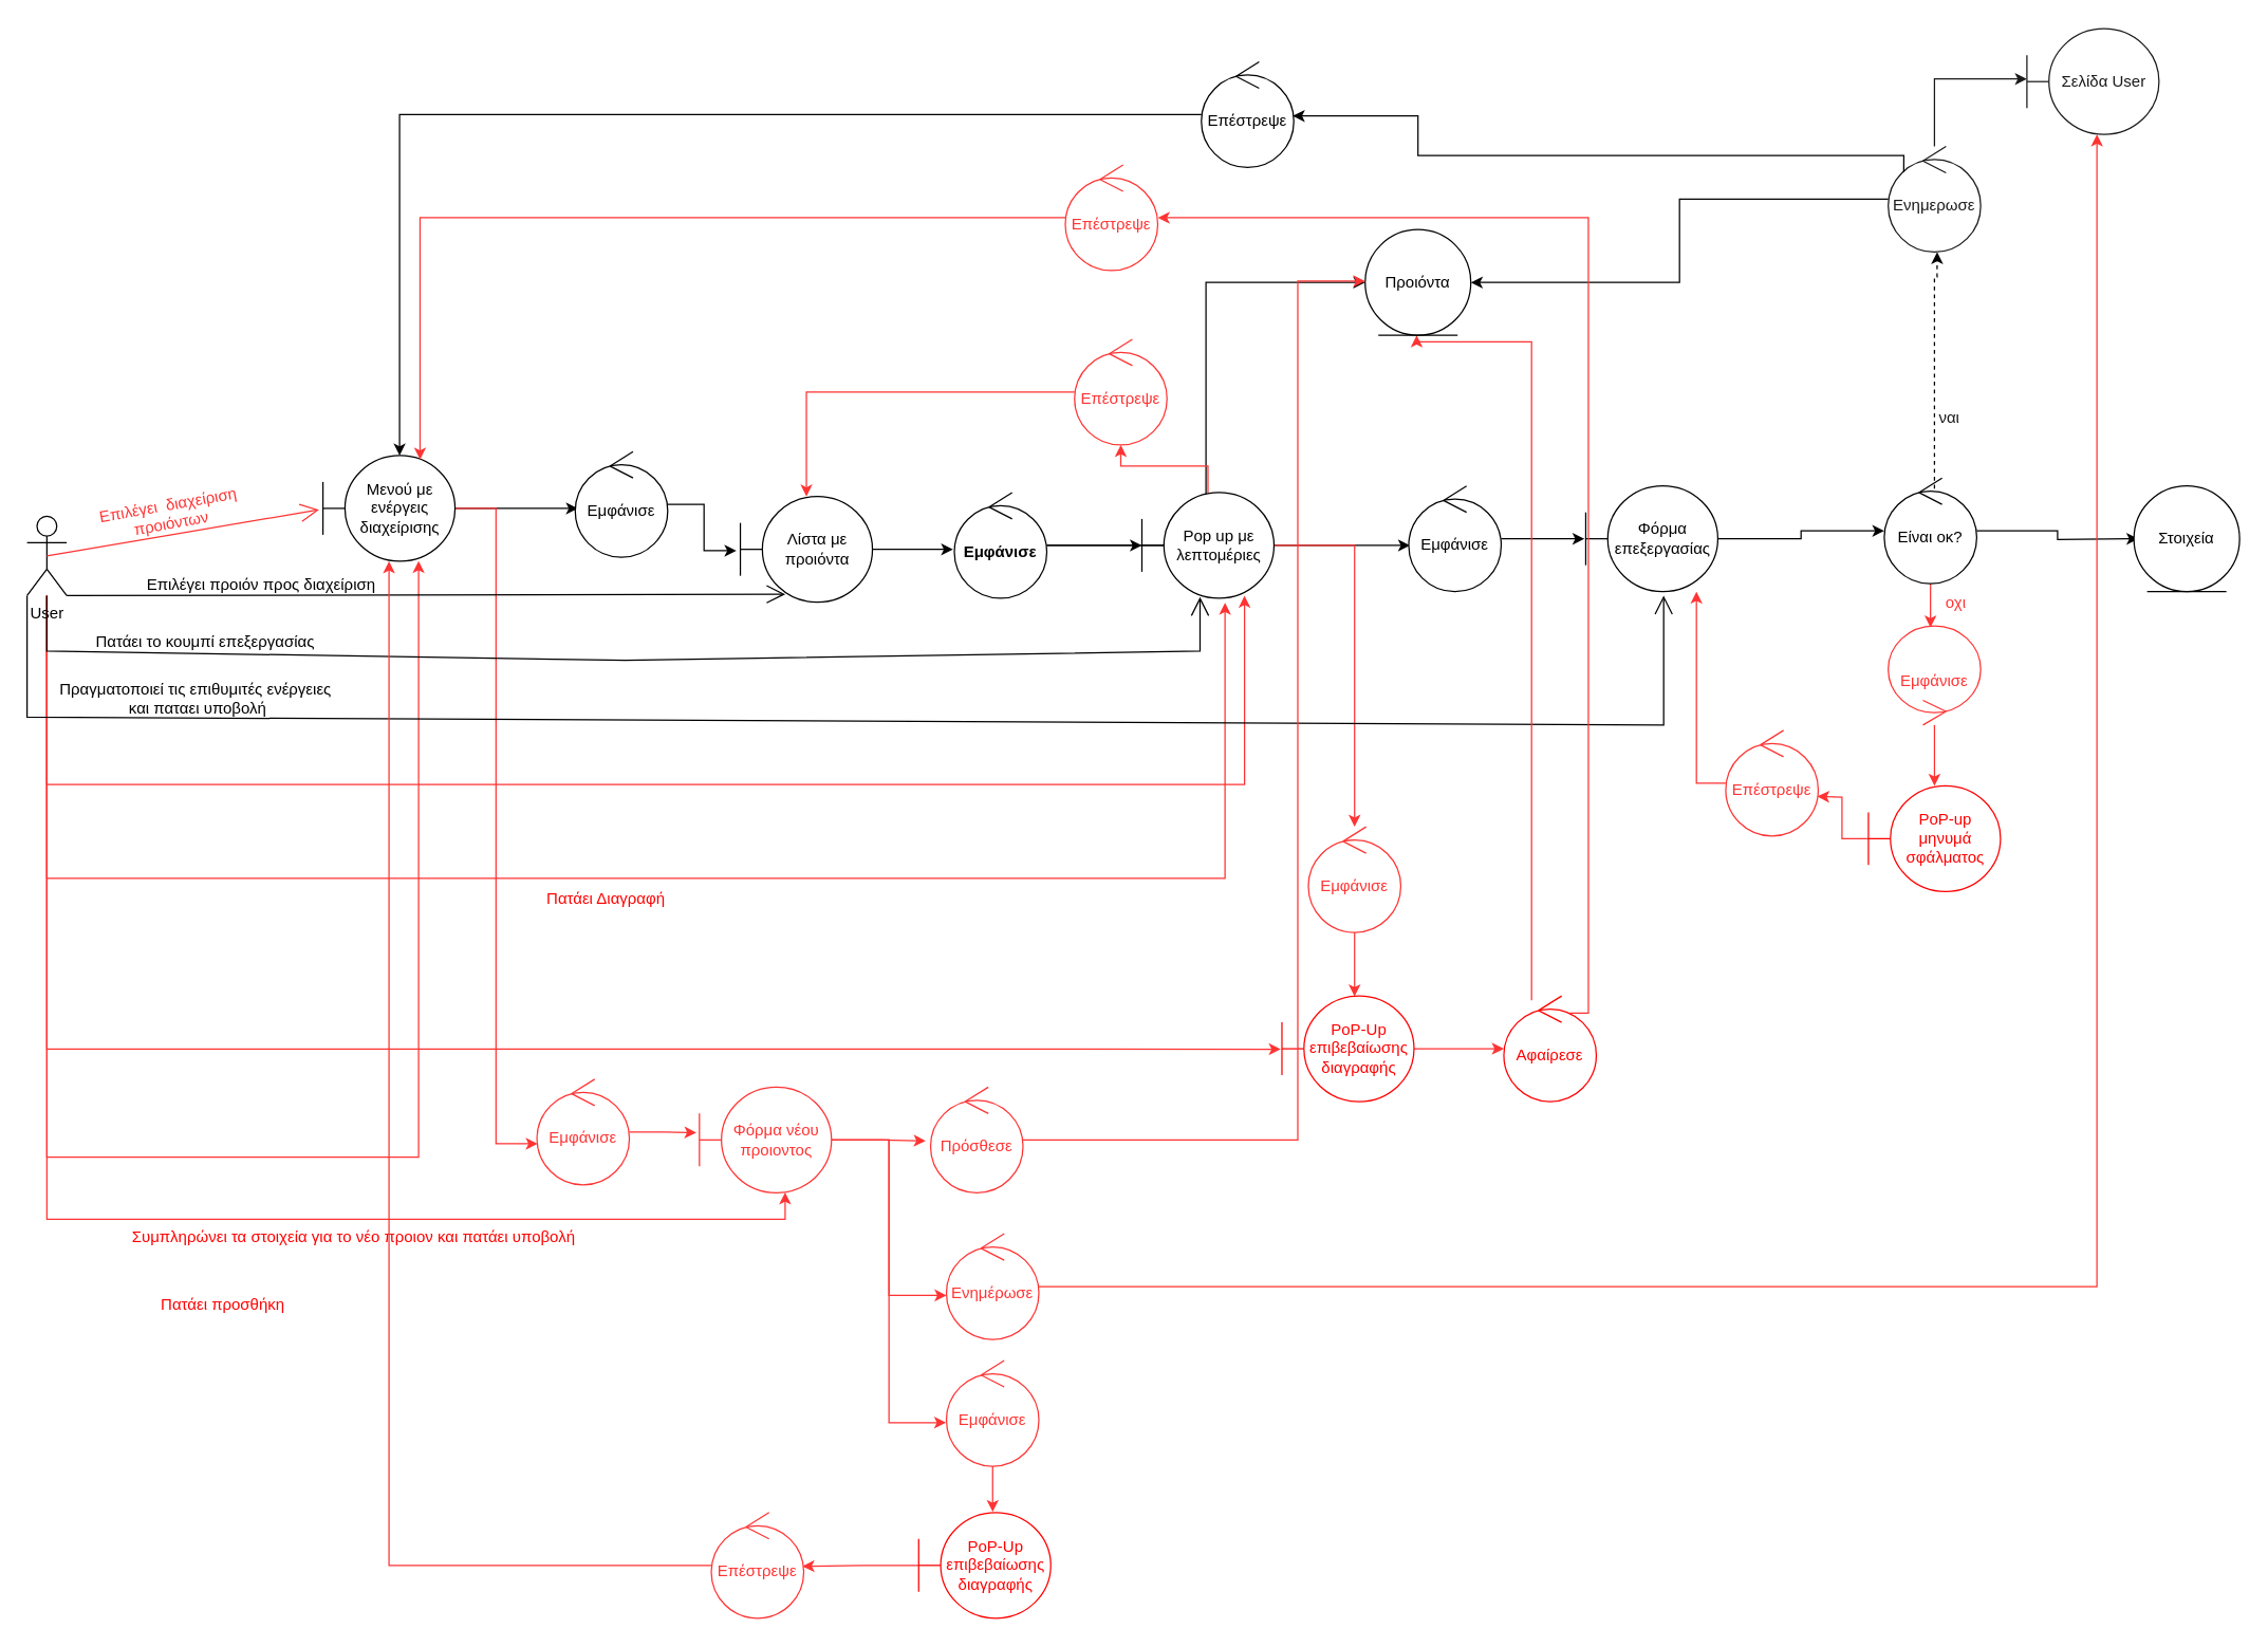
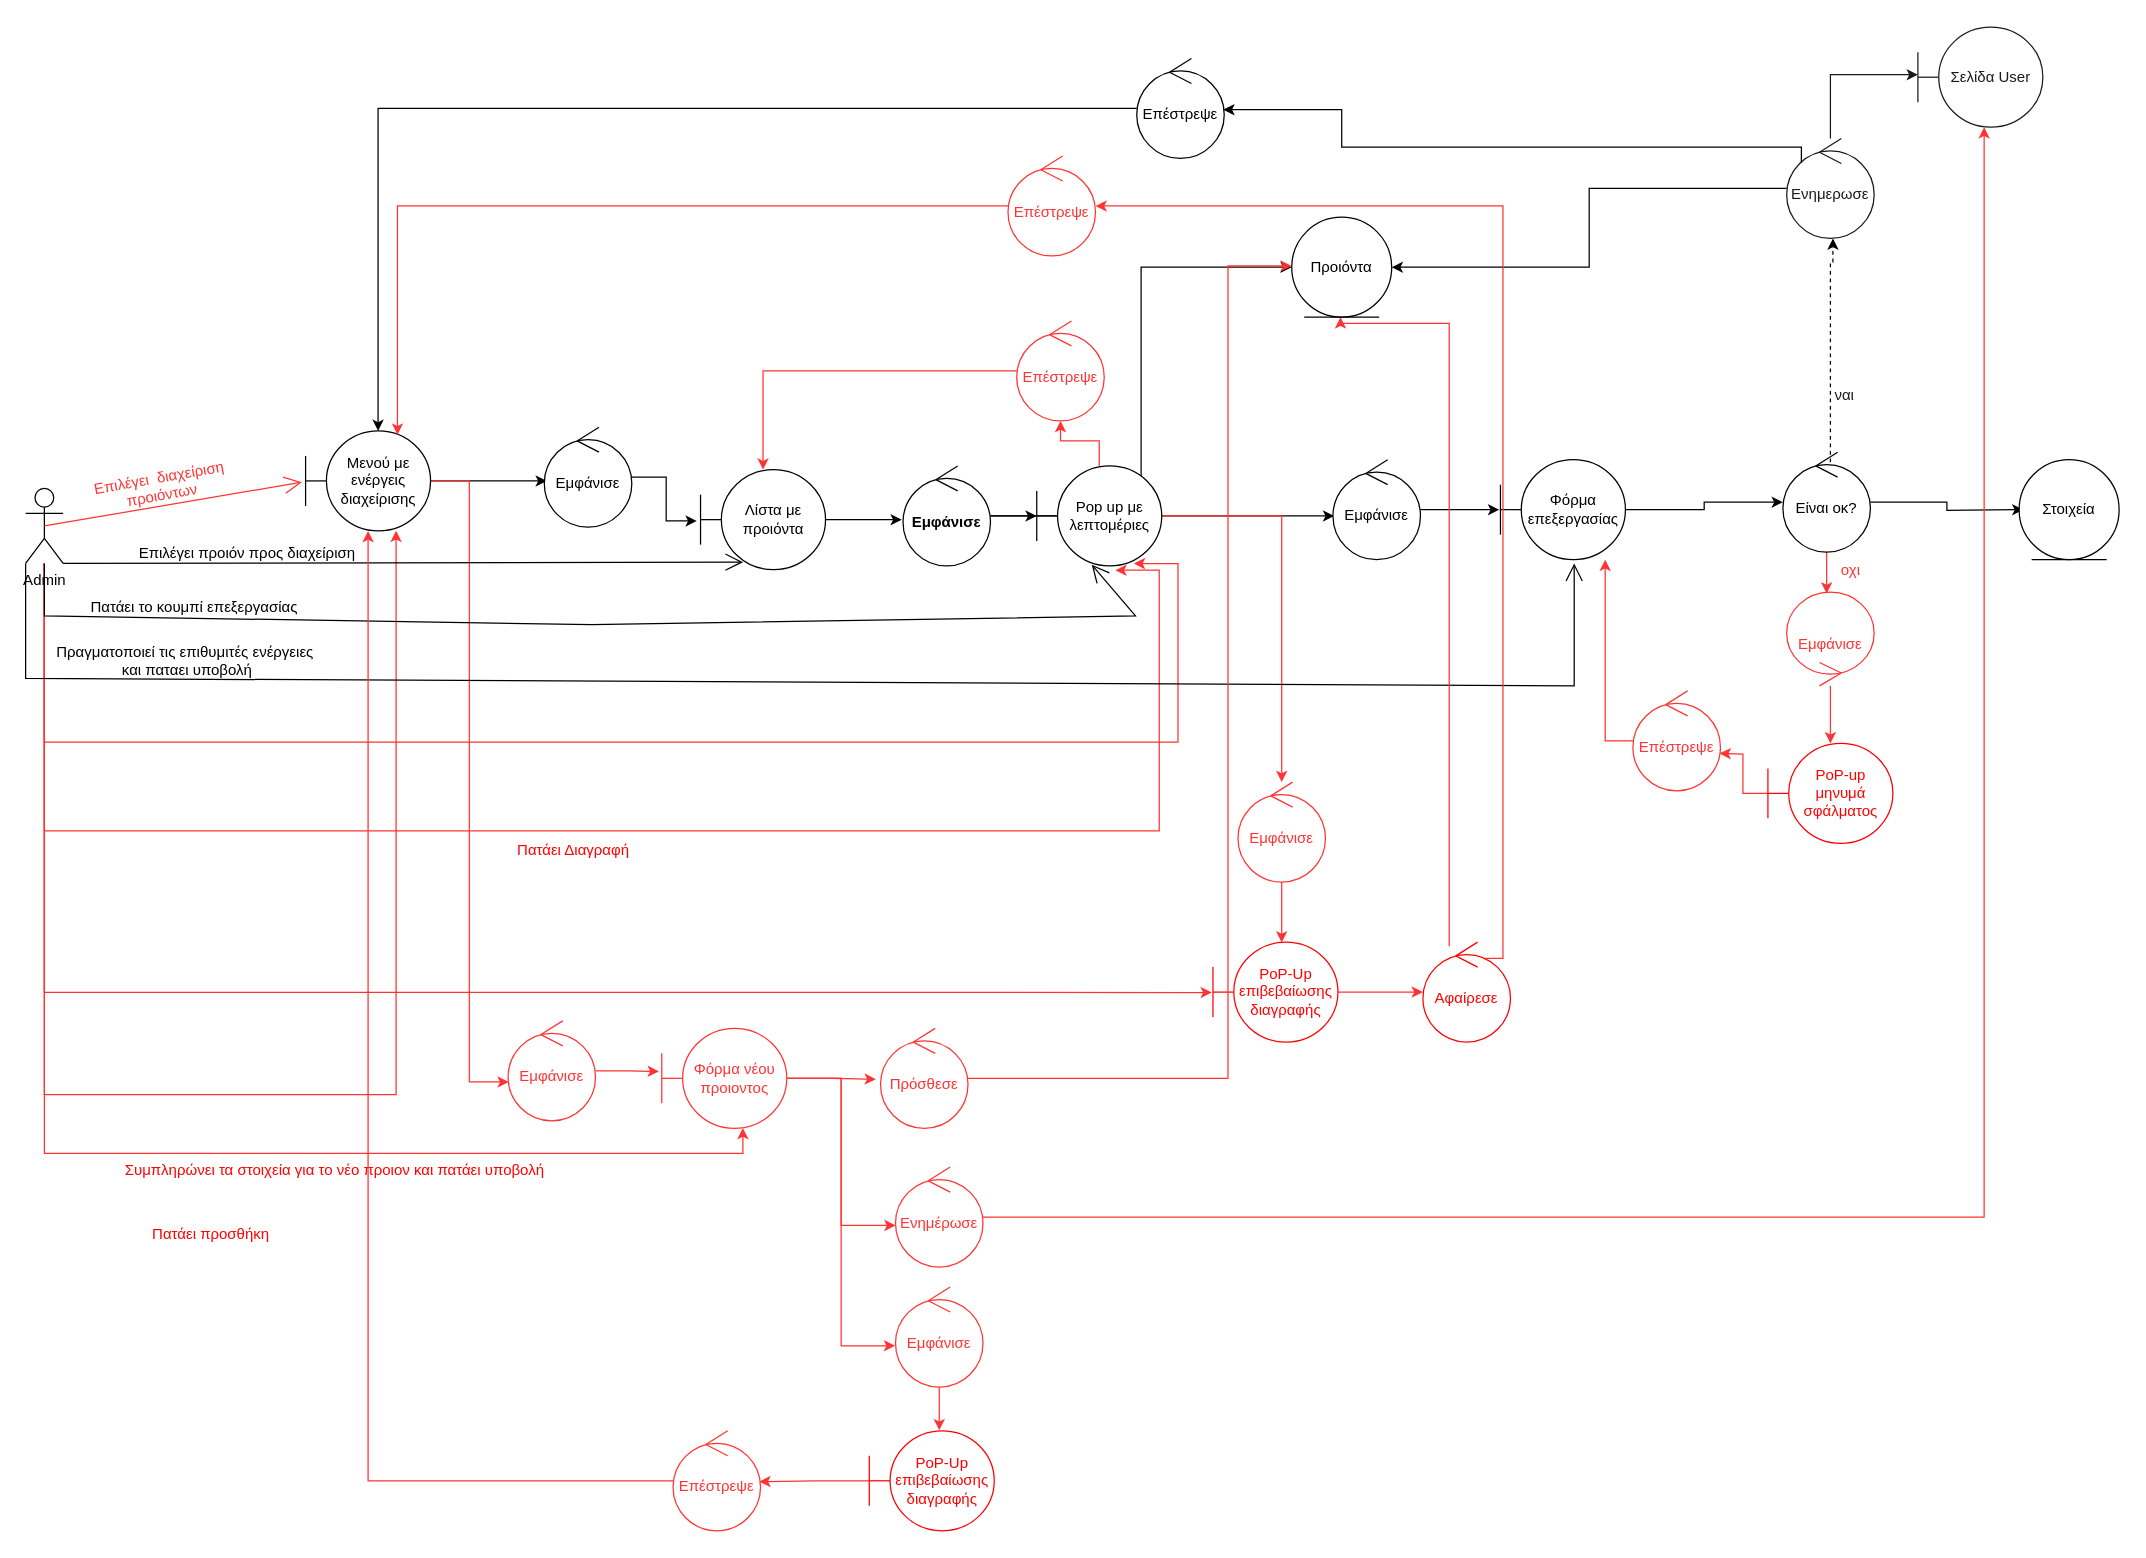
- <mxCell id="25" value="Pop up με λεπτομέριες " style="shape=umlBoundary;whiteSpace=wrap;html=1;" parent="1" vertex="1"><mxGeometry x="864" y="372" width="100" height="80" as="geometry" /></mxCell>
+ <mxCell id="25" value="Pop up με λεπτομέριες " style="shape=umlBoundary;whiteSpace=wrap;html=1;" parent="1" vertex="1"><mxGeometry x="829" y="372" width="100" height="80" as="geometry" /></mxCell>
- <mxCell id="7" value="User" style="shape=umlActor;verticalLabelPosition=bottom;verticalAlign=top;html=1;" parent="1" vertex="1"><mxGeometry x="20" y="390" width="30" height="60" as="geometry" /></mxCell>
+ <mxCell id="7" value="Admin" style="shape=umlActor;verticalLabelPosition=bottom;verticalAlign=top;html=1;" parent="1" vertex="1"><mxGeometry x="20" y="390" width="30" height="60" as="geometry" /></mxCell>
